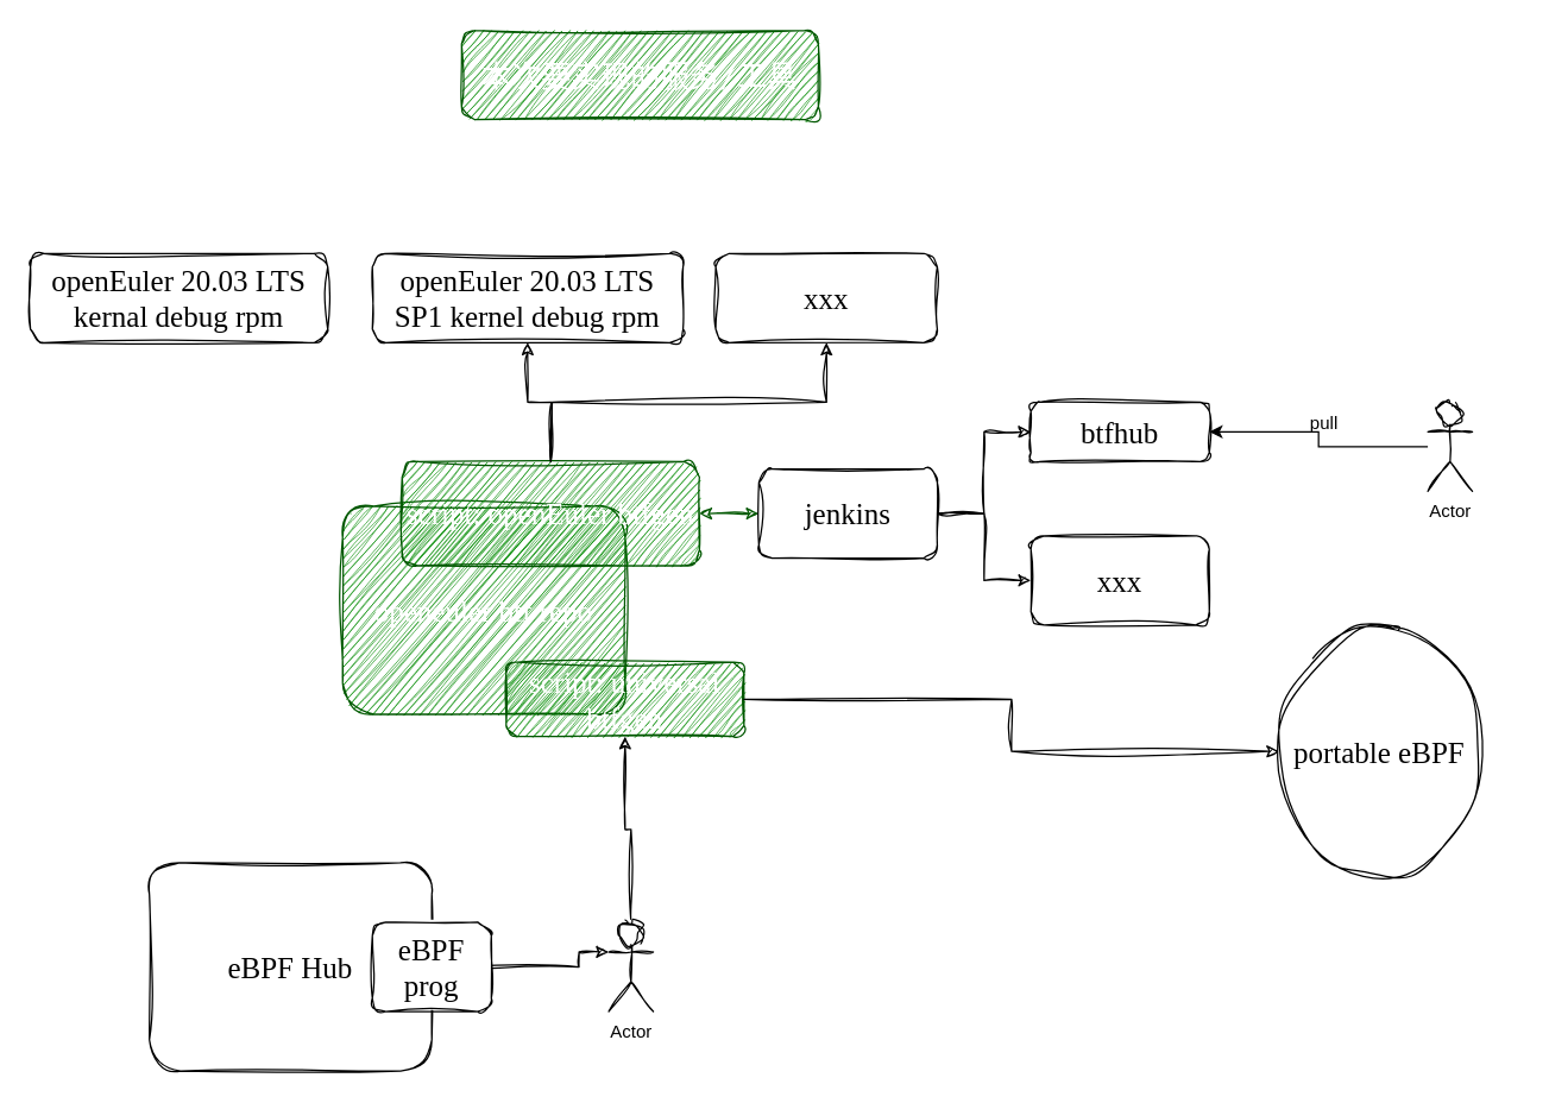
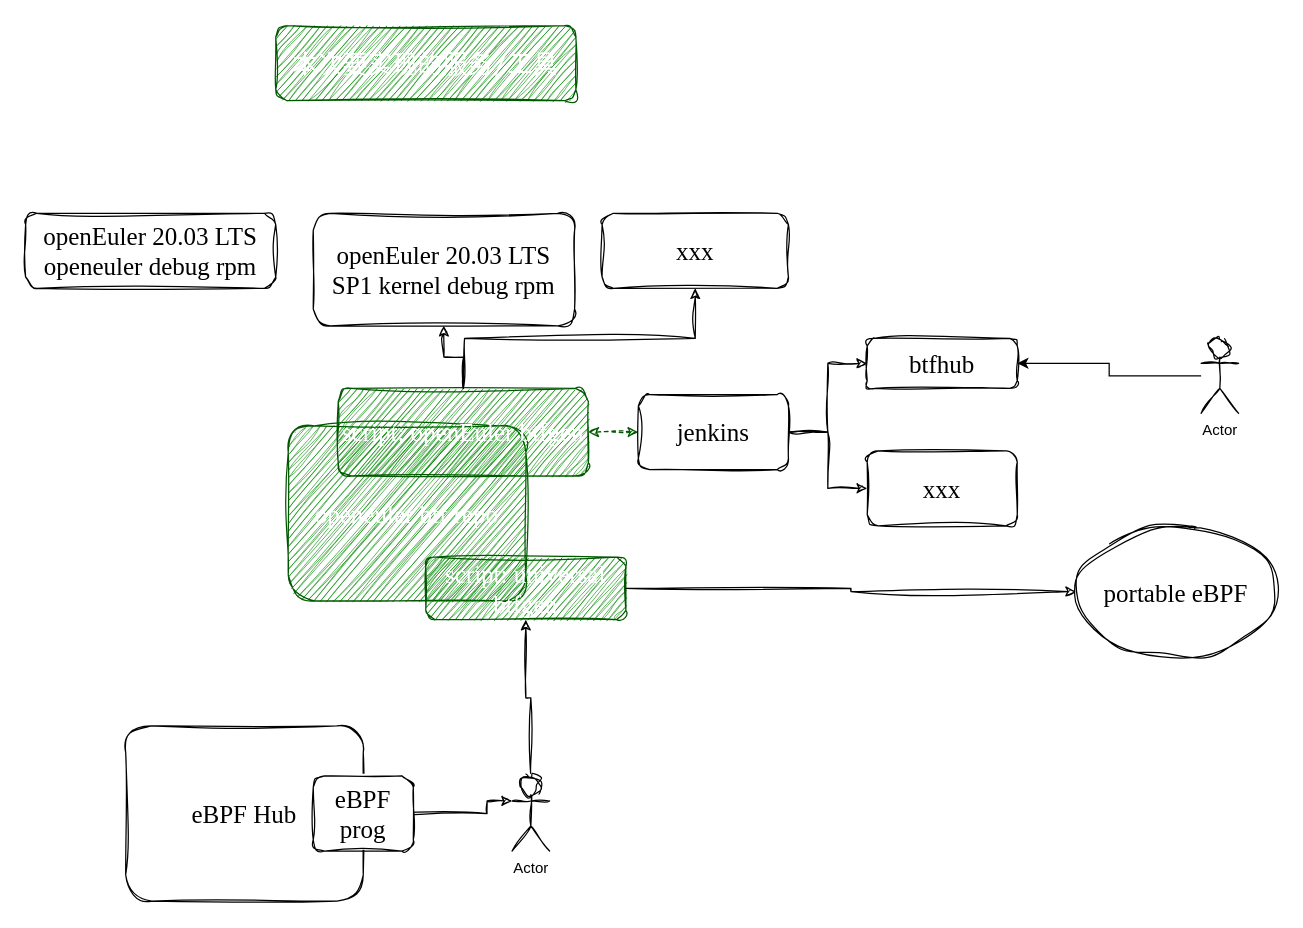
- <mxCell id="21" value="&lt;pre&gt;本次要实现的服务/工具&lt;/pre&gt;" style="rounded=1;whiteSpace=wrap;html=1;hachureGap=4;fontFamily=Architects Daughter;fontSource=https%3A%2F%2Ffonts.googleapis.com%2Fcss%3Ffamily%3DArchitects%2BDaughter;fontSize=20;fillColor=#008a00;fontColor=#ffffff;strokeColor=#005700;shadow=0;sketch=1;curveFitting=1;jiggle=2;" vertex="1" parent="1"><mxGeometry x="310" y="20" width="240" height="60" as="geometry" /></mxCell>
+ <mxCell id="21" value="&lt;pre&gt;本次要实现的服务/工具&lt;/pre&gt;" style="rounded=1;whiteSpace=wrap;html=1;hachureGap=4;fontFamily=Architects Daughter;fontSource=https%3A%2F%2Ffonts.googleapis.com%2Fcss%3Ffamily%3DArchitects%2BDaughter;fontSize=20;fillColor=#008a00;fontColor=#ffffff;strokeColor=#005700;shadow=0;sketch=1;curveFitting=1;jiggle=2;" vertex="1" parent="1"><mxGeometry x="220" y="20" width="240" height="60" as="geometry" /></mxCell>
- <mxCell id="22" value="openEuler 20.03 LTS kernal debug rpm" style="rounded=1;whiteSpace=wrap;html=1;sketch=1;hachureGap=4;jiggle=2;curveFitting=1;fontFamily=Architects Daughter;fontSource=https%3A%2F%2Ffonts.googleapis.com%2Fcss%3Ffamily%3DArchitects%2BDaughter;fontSize=20;" vertex="1" parent="1"><mxGeometry x="20" y="170" width="200" height="60" as="geometry" /></mxCell>
+ <mxCell id="22" value="openEuler 20.03 LTS openeuler debug rpm" style="rounded=1;whiteSpace=wrap;html=1;sketch=1;hachureGap=4;jiggle=2;curveFitting=1;fontFamily=Architects Daughter;fontSource=https%3A%2F%2Ffonts.googleapis.com%2Fcss%3Ffamily%3DArchitects%2BDaughter;fontSize=20;" vertex="1" parent="1"><mxGeometry x="20" y="170" width="200" height="60" as="geometry" /></mxCell>
- <mxCell id="24" value="openEuler 20.03 LTS SP1 kernel debug rpm" style="rounded=1;whiteSpace=wrap;html=1;sketch=1;hachureGap=4;jiggle=2;curveFitting=1;fontFamily=Architects Daughter;fontSource=https%3A%2F%2Ffonts.googleapis.com%2Fcss%3Ffamily%3DArchitects%2BDaughter;fontSize=20;" vertex="1" parent="1"><mxGeometry x="250" y="170" width="209" height="60" as="geometry" /></mxCell>
+ <mxCell id="24" value="openEuler 20.03 LTS SP1 kernel debug rpm" style="rounded=1;whiteSpace=wrap;html=1;sketch=1;hachureGap=4;jiggle=2;curveFitting=1;fontFamily=Architects Daughter;fontSource=https%3A%2F%2Ffonts.googleapis.com%2Fcss%3Ffamily%3DArchitects%2BDaughter;fontSize=20;" vertex="1" parent="1"><mxGeometry x="250" y="170" width="209" height="90" as="geometry" /></mxCell>
- <mxCell id="20" value="pull" style="text;html=1;align=center;verticalAlign=middle;resizable=0;points=[];autosize=1;strokeColor=none;fillColor=none;" parent="1" vertex="1"><mxGeometry x="870" y="270" width="40" height="30" as="geometry" /></mxCell>
- <mxCell id="5" style="edgeStyle=orthogonalEdgeStyle;rounded=0;sketch=1;hachureGap=4;jiggle=2;curveFitting=1;orthogonalLoop=1;jettySize=auto;html=1;fontFamily=Architects Daughter;fontSource=https%3A%2F%2Ffonts.googleapis.com%2Fcss%3Ffamily%3DArchitects%2BDaughter;fontSize=16;startArrow=classic;startFill=1;fillColor=#008a00;strokeColor=#005700;" parent="1" source="8" target="3" edge="1"><mxGeometry relative="1" as="geometry" /></mxCell>
+ <mxCell id="5" style="edgeStyle=orthogonalEdgeStyle;rounded=0;sketch=1;hachureGap=4;jiggle=2;curveFitting=1;orthogonalLoop=1;jettySize=auto;html=1;fontFamily=Architects Daughter;fontSource=https%3A%2F%2Ffonts.googleapis.com%2Fcss%3Ffamily%3DArchitects%2BDaughter;fontSize=16;startArrow=classic;startFill=1;fillColor=#008a00;strokeColor=#005700;dashed=1;" parent="1" source="8" target="3" edge="1"><mxGeometry relative="1" as="geometry" /></mxCell>
- <mxCell id="14" value="portable eBPF" style="ellipse;whiteSpace=wrap;html=1;fontSize=20;fontFamily=Architects Daughter;rounded=1;sketch=1;hachureGap=4;jiggle=2;curveFitting=1;fontSource=https%3A%2F%2Ffonts.googleapis.com%2Fcss%3Ffamily%3DArchitects%2BDaughter;" parent="1" vertex="1"><mxGeometry x="860" y="420" width="135" height="170" as="geometry" /></mxCell>
+ <mxCell id="14" value="portable eBPF" style="ellipse;whiteSpace=wrap;html=1;fontSize=20;fontFamily=Architects Daughter;rounded=1;sketch=1;hachureGap=4;jiggle=2;curveFitting=1;fontSource=https%3A%2F%2Ffonts.googleapis.com%2Fcss%3Ffamily%3DArchitects%2BDaughter;" parent="1" vertex="1"><mxGeometry x="860" y="420" width="160" height="105" as="geometry" /></mxCell>
